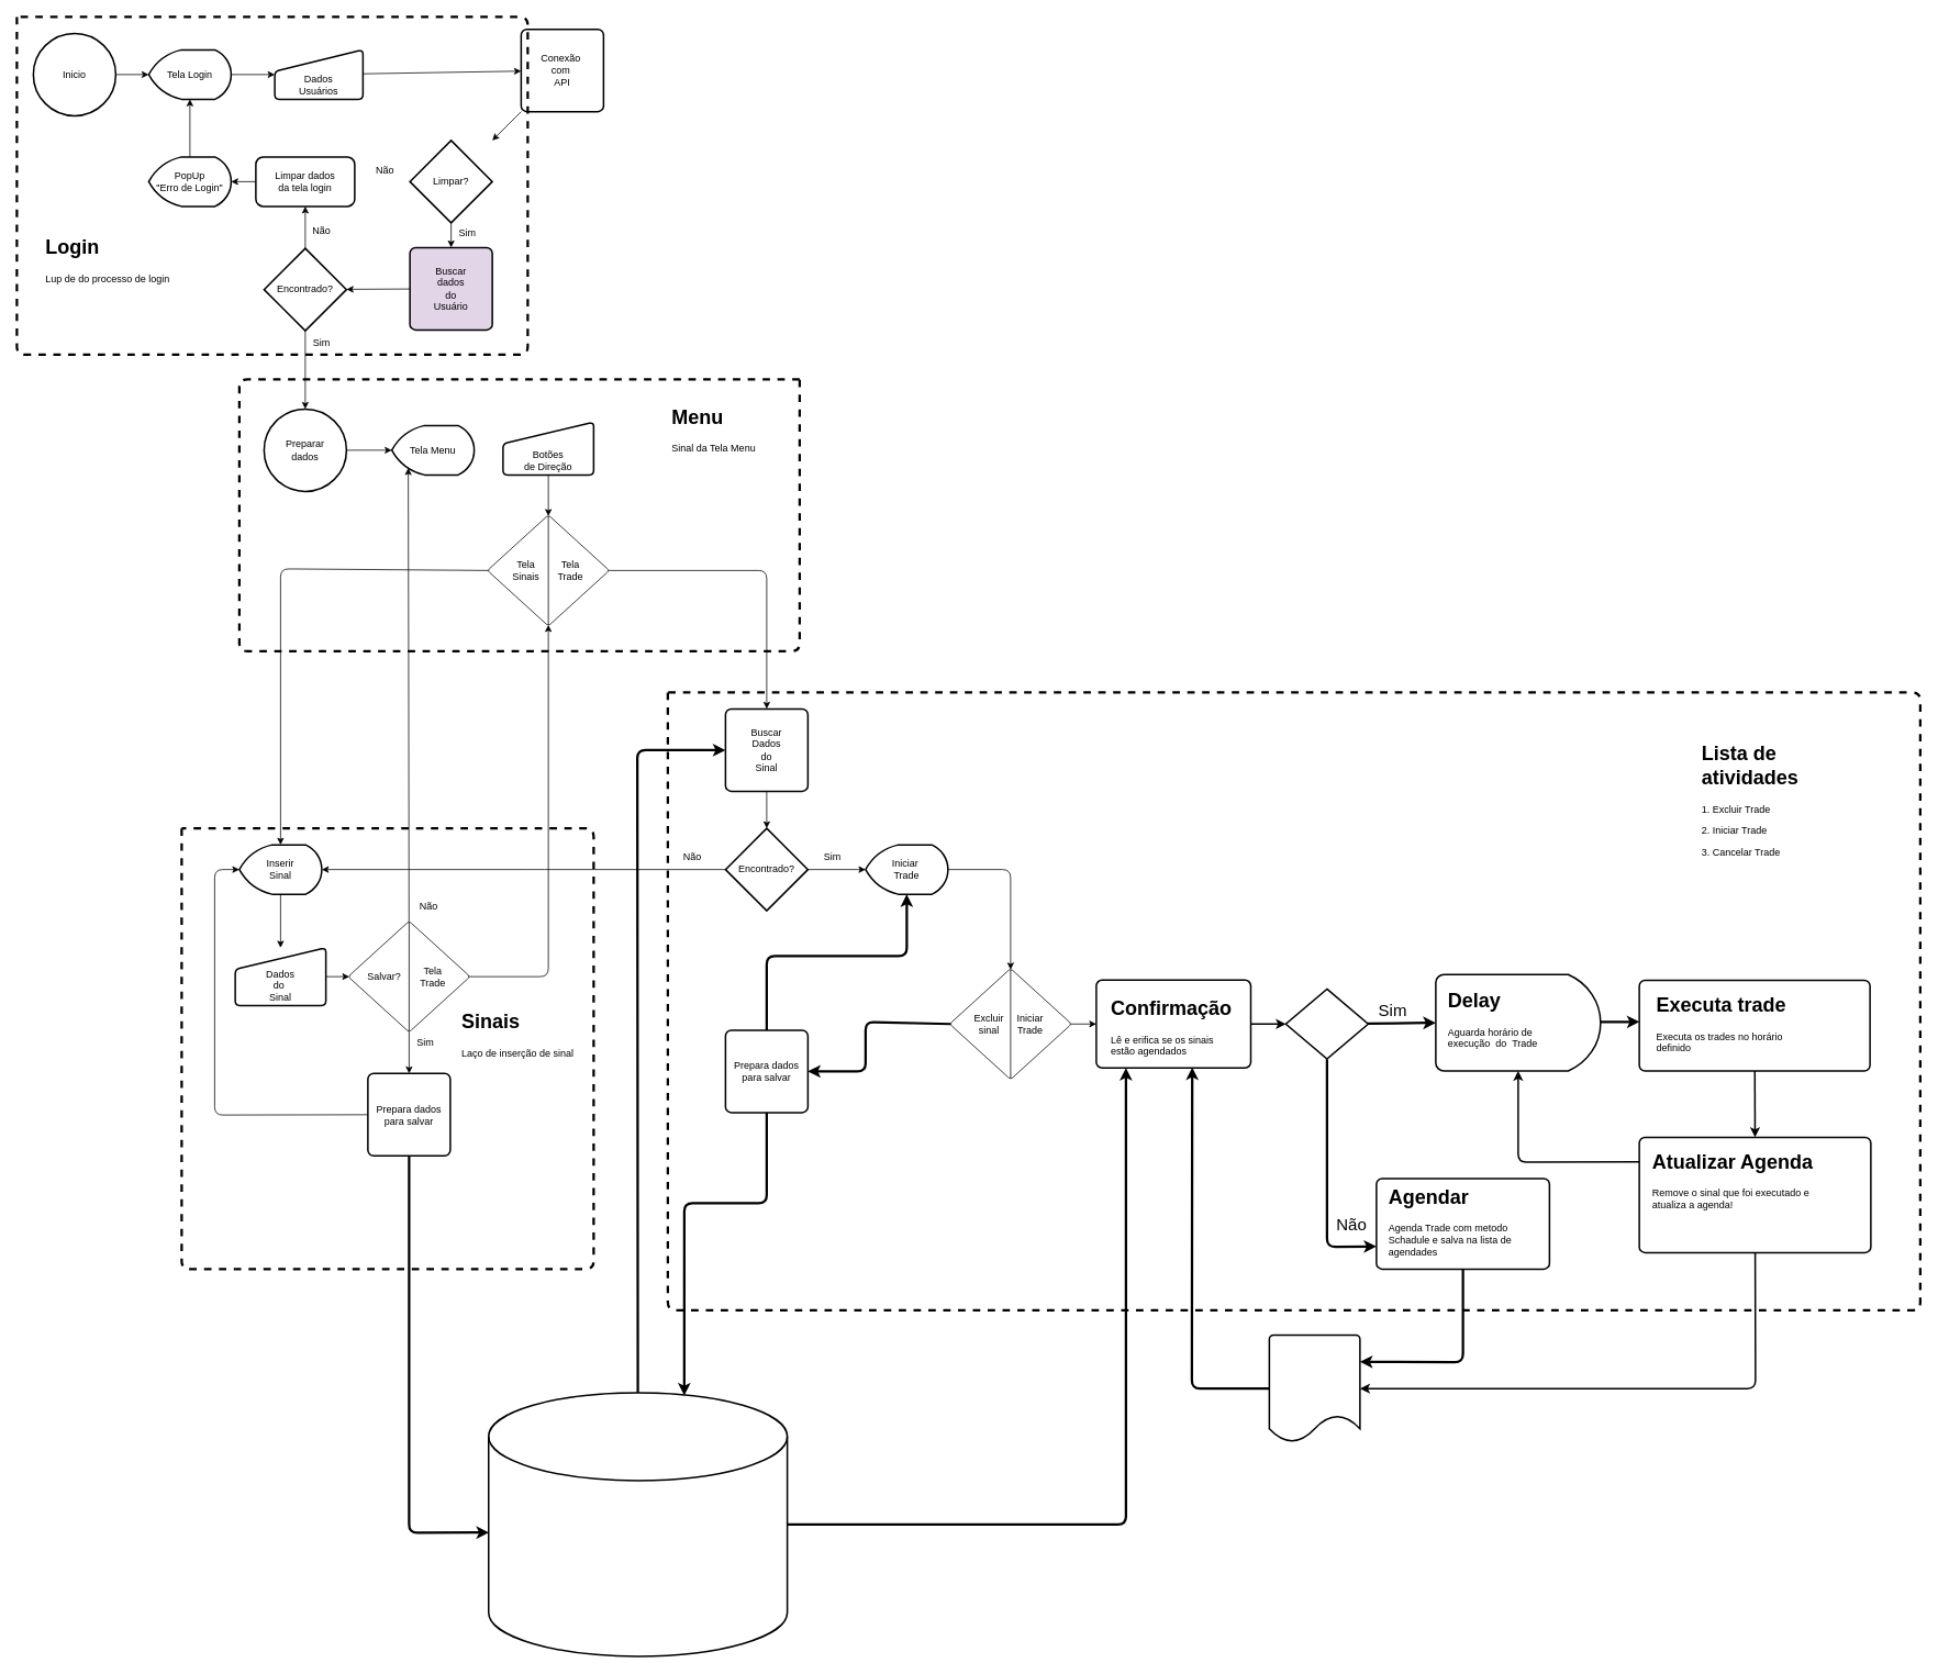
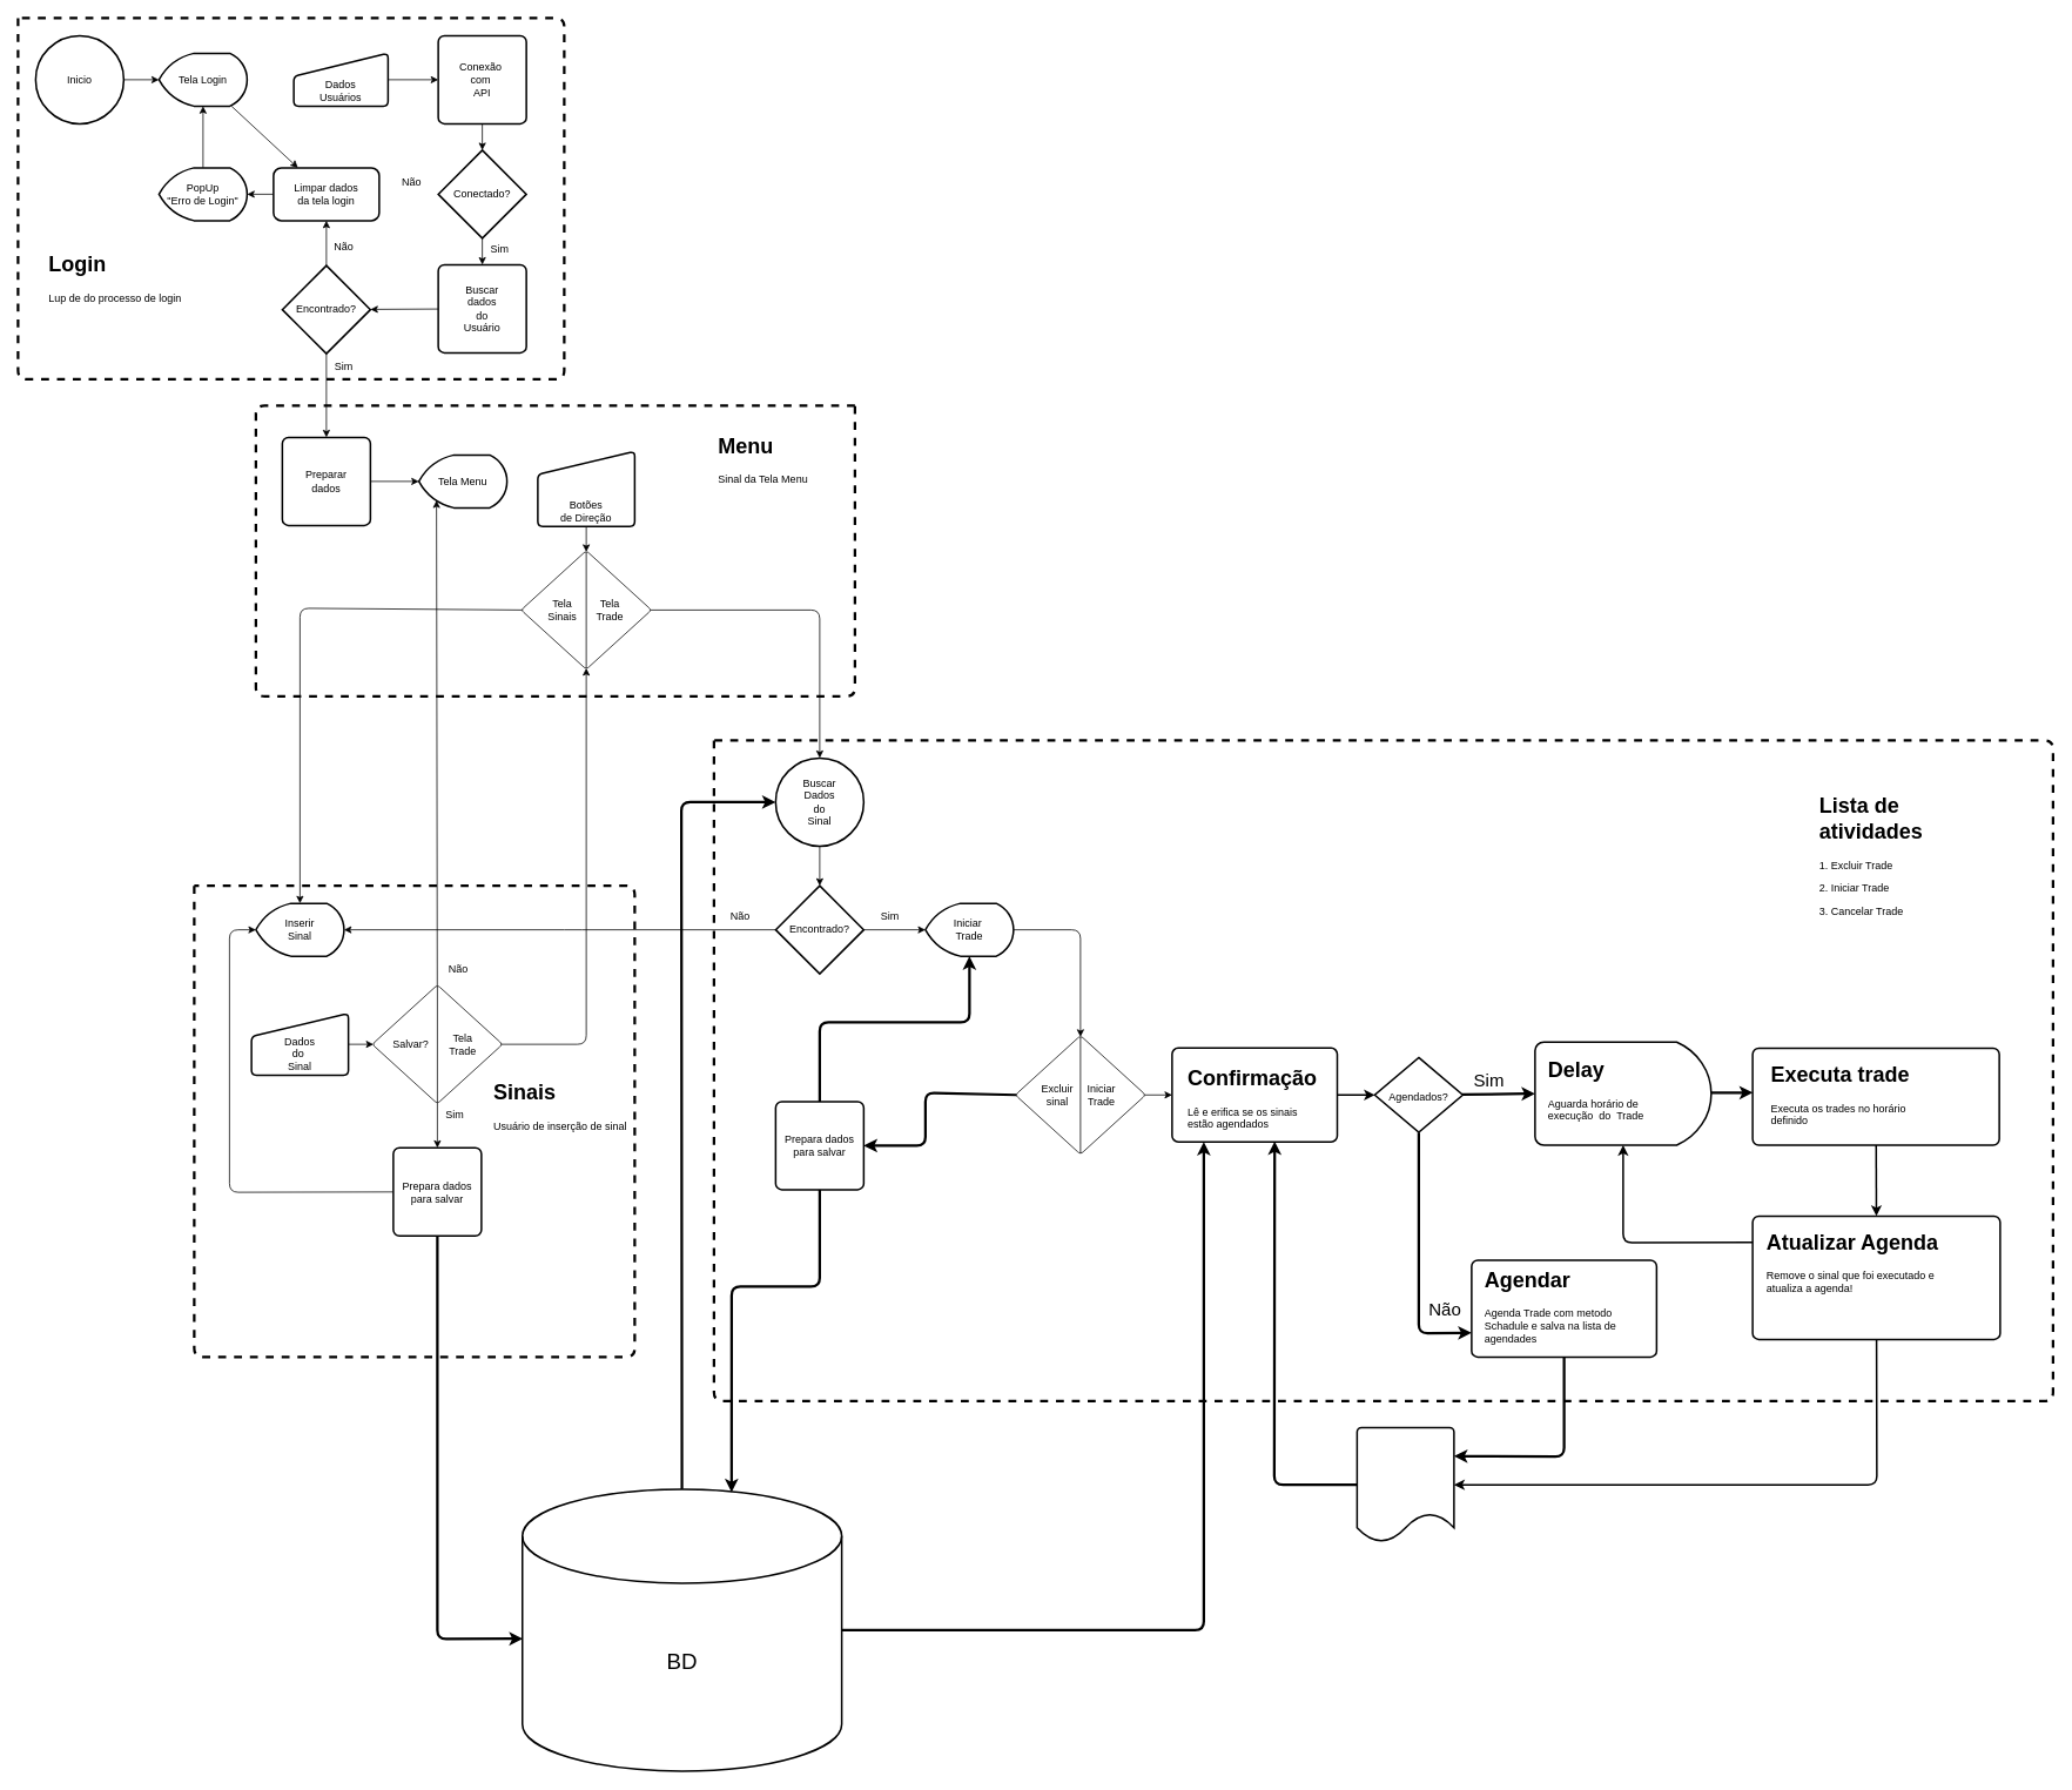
- <mxCell id="7" value="Conexão&amp;nbsp;&lt;br&gt;com&amp;nbsp;&lt;br&gt;API" style="rounded=1;whiteSpace=wrap;html=1;absoluteArcSize=1;arcSize=14;strokeWidth=2;" parent="1" vertex="1"><mxGeometry x="632" y="35" width="100" height="100" as="geometry" /></mxCell>
+ <mxCell id="7" value="Conexão&amp;nbsp;&lt;br&gt;com&amp;nbsp;&lt;br&gt;API" style="rounded=1;whiteSpace=wrap;html=1;absoluteArcSize=1;arcSize=14;strokeWidth=2;" parent="1" vertex="1"><mxGeometry x="497" y="40" width="100" height="100" as="geometry" /></mxCell>
- <mxCell id="14" value="" style="edgeStyle=none;html=1;" parent="1" source="15" target="5" edge="1"><mxGeometry relative="1" as="geometry" /></mxCell>
+ <mxCell id="14" value="" style="edgeStyle=none;html=1;" parent="1" source="15" target="13" edge="1"><mxGeometry relative="1" as="geometry" /></mxCell>
- <mxCell id="9" value="Limpar?" style="strokeWidth=2;html=1;shape=mxgraph.flowchart.decision;whiteSpace=wrap;" parent="1" vertex="1"><mxGeometry x="497" y="170" width="100" height="100" as="geometry" /></mxCell>
+ <mxCell id="9" value="Conectado?" style="strokeWidth=2;html=1;shape=mxgraph.flowchart.decision;whiteSpace=wrap;" parent="1" vertex="1"><mxGeometry x="497" y="170" width="100" height="100" as="geometry" /></mxCell>
- <mxCell id="17" value="Buscar&lt;br&gt;dados&lt;br&gt;do&lt;br&gt;Usuário" style="rounded=1;whiteSpace=wrap;html=1;absoluteArcSize=1;arcSize=14;strokeWidth=2;fillColor=#e1d5e7;" parent="1" vertex="1"><mxGeometry x="497" y="300" width="100" height="100" as="geometry" /></mxCell>
+ <mxCell id="17" value="Buscar&lt;br&gt;dados&lt;br&gt;do&lt;br&gt;Usuário" style="rounded=1;whiteSpace=wrap;html=1;absoluteArcSize=1;arcSize=14;strokeWidth=2;" parent="1" vertex="1"><mxGeometry x="497" y="300" width="100" height="100" as="geometry" /></mxCell>
- <mxCell id="29" value="Botões&lt;br&gt;de Direção" style="html=1;strokeWidth=2;shape=manualInput;whiteSpace=wrap;rounded=1;size=26;arcSize=11;verticalAlign=bottom;" parent="1" vertex="1"><mxGeometry x="610" y="512" width="110" height="64" as="geometry" /></mxCell>
+ <mxCell id="29" value="Botões&lt;br&gt;de Direção" style="html=1;strokeWidth=2;shape=manualInput;whiteSpace=wrap;rounded=1;size=26;arcSize=11;verticalAlign=bottom;" parent="1" vertex="1"><mxGeometry x="610" y="512" width="110" height="85" as="geometry" /></mxCell>
- <mxCell id="26" value="Preparar&lt;br&gt;dados" style="ellipse;whiteSpace=wrap;html=1;absoluteArcSize=1;arcSize=14;strokeWidth=2;" parent="1" vertex="1"><mxGeometry x="320" y="496" width="100" height="100" as="geometry" /></mxCell>
+ <mxCell id="26" value="Preparar&lt;br&gt;dados" style="rounded=1;whiteSpace=wrap;html=1;absoluteArcSize=1;arcSize=14;strokeWidth=2;" parent="1" vertex="1"><mxGeometry x="320" y="496" width="100" height="100" as="geometry" /></mxCell>
- <mxCell id="35" value="Buscar&lt;br&gt;Dados&lt;br&gt;do&lt;br&gt;Sinal" style="rounded=1;whiteSpace=wrap;html=1;absoluteArcSize=1;arcSize=14;strokeWidth=2;" parent="1" vertex="1"><mxGeometry x="880" y="860" width="100" height="100" as="geometry" /></mxCell>
+ <mxCell id="35" value="Buscar&lt;br&gt;Dados&lt;br&gt;do&lt;br&gt;Sinal" style="ellipse;whiteSpace=wrap;html=1;absoluteArcSize=1;arcSize=14;strokeWidth=2;" parent="1" vertex="1"><mxGeometry x="880" y="860" width="100" height="100" as="geometry" /></mxCell>
- <mxCell id="30" value="" style="edgeStyle=none;html=1;strokeWidth=1;" parent="1" source="31" target="51" edge="1"><mxGeometry relative="1" as="geometry" /></mxCell>
- <mxCell id="64" value="&lt;h1&gt;Sinais&lt;/h1&gt;&lt;p&gt;Laço de inserção de sinal&lt;/p&gt;" style="text;html=1;strokeColor=none;fillColor=none;spacing=5;spacingTop=-20;whiteSpace=wrap;overflow=hidden;rounded=0;" parent="1" vertex="1"><mxGeometry x="555" y="1220" width="190" height="120" as="geometry" /></mxCell>
+ <mxCell id="64" value="&lt;h1&gt;Sinais&lt;/h1&gt;&lt;p&gt;Usuário de inserção de sinal&lt;/p&gt;" style="text;html=1;strokeColor=none;fillColor=none;spacing=5;spacingTop=-20;whiteSpace=wrap;overflow=hidden;rounded=0;" parent="1" vertex="1"><mxGeometry x="555" y="1220" width="190" height="120" as="geometry" /></mxCell>
+ <mxCell id="80" value="Agendados?" style="text;html=1;strokeColor=none;fillColor=none;align=center;verticalAlign=middle;whiteSpace=wrap;rounded=0;" parent="1" vertex="1"><mxGeometry x="1580" y="1229.5" width="60" height="30" as="geometry" /></mxCell>
+ <mxCell id="81" value="BD" style="text;html=1;strokeColor=none;fillColor=none;align=center;verticalAlign=middle;whiteSpace=wrap;rounded=0;strokeWidth=6;fontSize=25;" parent="1" vertex="1"><mxGeometry x="743.75" y="1870" width="60" height="30" as="geometry" /></mxCell>
